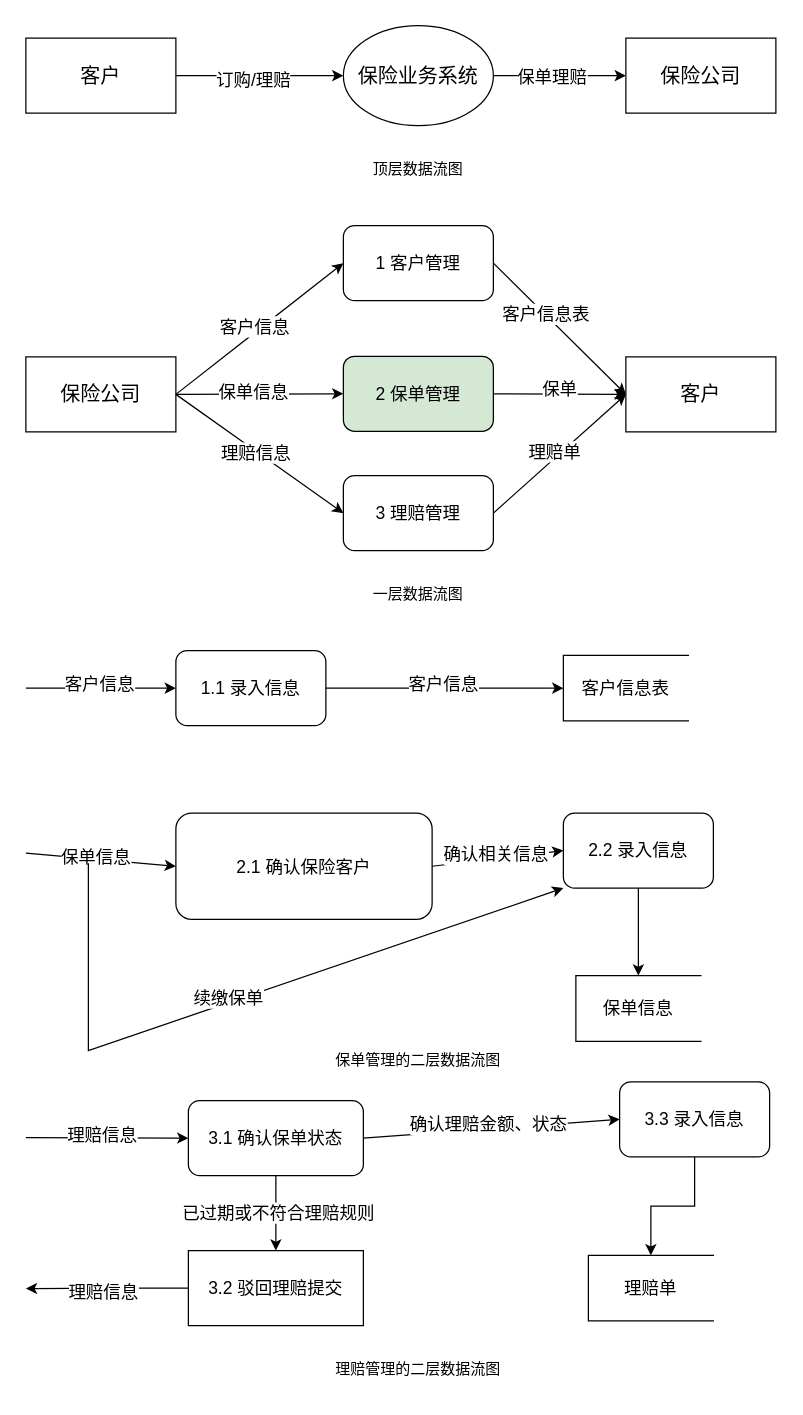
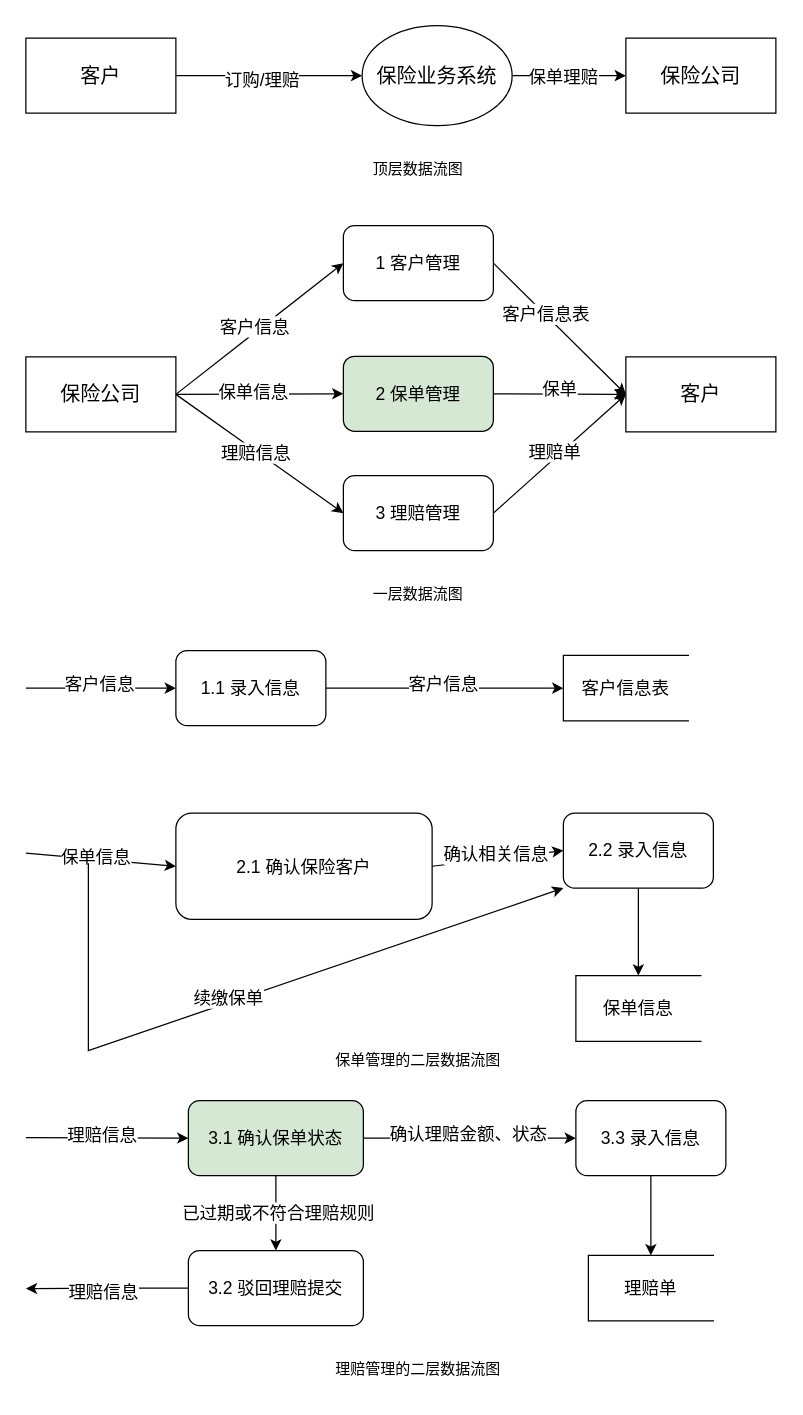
- <mxCell id="7" value="保险业务系统" style="ellipse;whiteSpace=wrap;html=1;fontSize=16;" vertex="1" parent="1"><mxGeometry x="274" y="20" width="120" height="80" as="geometry" /></mxCell>
+ <mxCell id="7" value="保险业务系统" style="ellipse;whiteSpace=wrap;html=1;fontSize=16;" vertex="1" parent="1"><mxGeometry x="289" y="20" width="120" height="80" as="geometry" /></mxCell>
- <mxCell id="56" value="&lt;span style=&quot;font-size: 14px;&quot;&gt;3.3 录入信息&lt;/span&gt;" style="rounded=1;whiteSpace=wrap;html=1;" vertex="1" parent="1"><mxGeometry x="495" y="865" width="120" height="60" as="geometry" /></mxCell>
+ <mxCell id="56" value="&lt;span style=&quot;font-size: 14px;&quot;&gt;3.3 录入信息&lt;/span&gt;" style="rounded=1;whiteSpace=wrap;html=1;" vertex="1" parent="1"><mxGeometry x="460" y="880" width="120" height="60" as="geometry" /></mxCell>
- <mxCell id="49" value="&lt;span style=&quot;font-size: 14px;&quot;&gt;3.1 确认保单状态&lt;/span&gt;" style="rounded=1;whiteSpace=wrap;html=1;" vertex="1" parent="1"><mxGeometry x="150" y="880" width="140" height="60" as="geometry" /></mxCell>
+ <mxCell id="49" value="&lt;span style=&quot;font-size: 14px;&quot;&gt;3.1 确认保单状态&lt;/span&gt;" style="rounded=1;whiteSpace=wrap;html=1;fillColor=#d5e8d4;" vertex="1" parent="1"><mxGeometry x="150" y="880" width="140" height="60" as="geometry" /></mxCell>
- <mxCell id="52" value="&lt;span style=&quot;font-size: 14px;&quot;&gt;3.2 驳回理赔提交&lt;/span&gt;" style="whiteSpace=wrap;html=1;rounded=0;" vertex="1" parent="1"><mxGeometry x="150" y="1000" width="140" height="60" as="geometry" /></mxCell>
+ <mxCell id="52" value="&lt;span style=&quot;font-size: 14px;&quot;&gt;3.2 驳回理赔提交&lt;/span&gt;" style="rounded=1;whiteSpace=wrap;html=1;" vertex="1" parent="1"><mxGeometry x="150" y="1000" width="140" height="60" as="geometry" /></mxCell>
